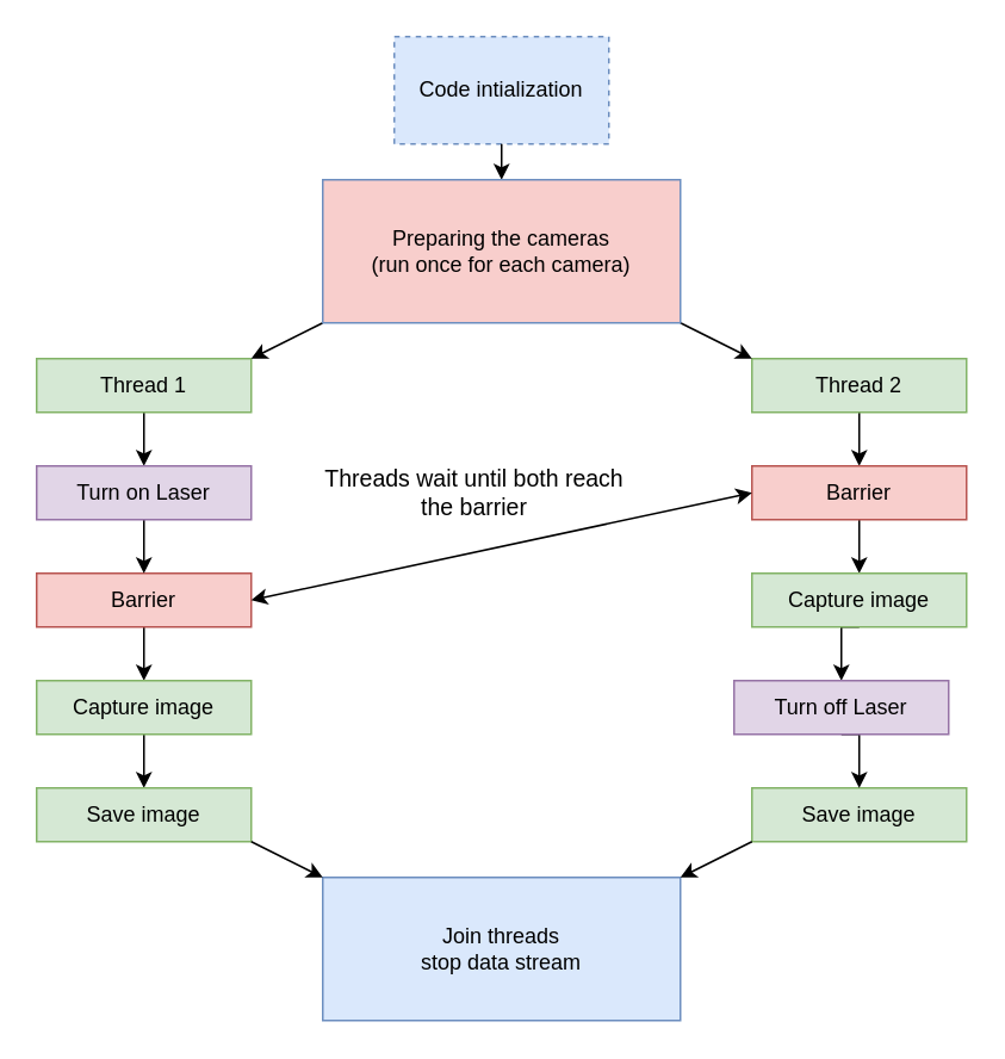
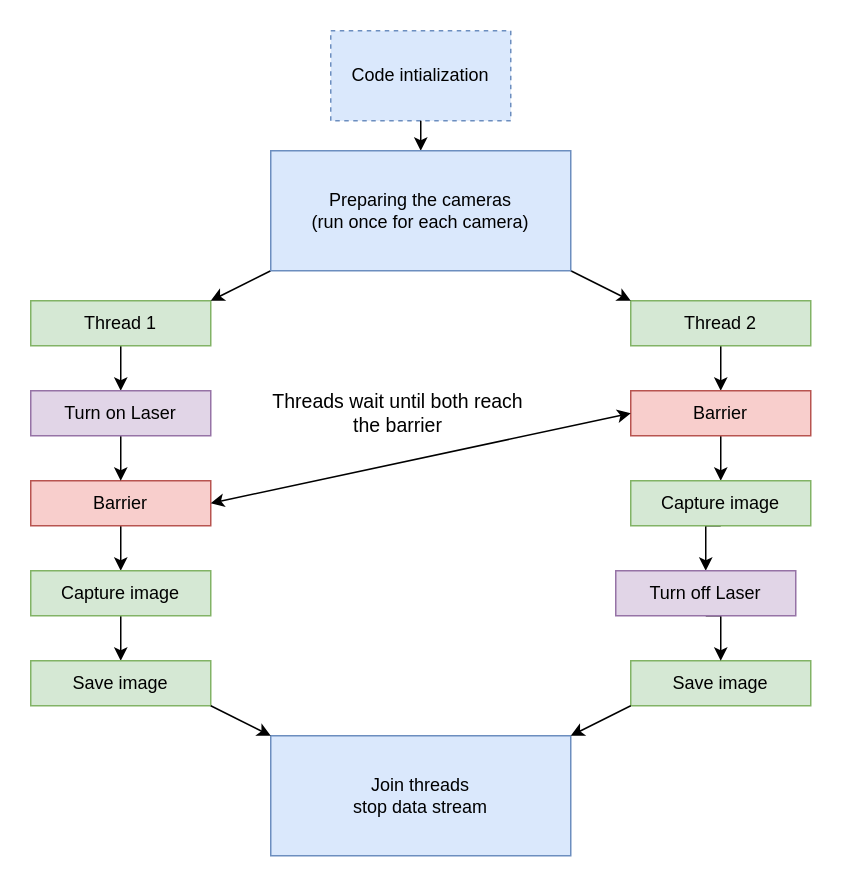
- <mxCell id="17" value="&lt;div&gt;Preparing the cameras&lt;/div&gt;&lt;div&gt;(run once for each camera)&lt;br&gt;&lt;/div&gt;" style="rounded=0;whiteSpace=wrap;html=1;fillColor=#f8cecc;strokeColor=#6c8ebf;" vertex="1" parent="1"><mxGeometry x="180" y="100" width="200" height="80" as="geometry" /></mxCell>
+ <mxCell id="17" value="&lt;div&gt;Preparing the cameras&lt;/div&gt;&lt;div&gt;(run once for each camera)&lt;br&gt;&lt;/div&gt;" style="rounded=0;whiteSpace=wrap;html=1;fillColor=#dae8fc;strokeColor=#6c8ebf;" vertex="1" parent="1"><mxGeometry x="180" y="100" width="200" height="80" as="geometry" /></mxCell>
